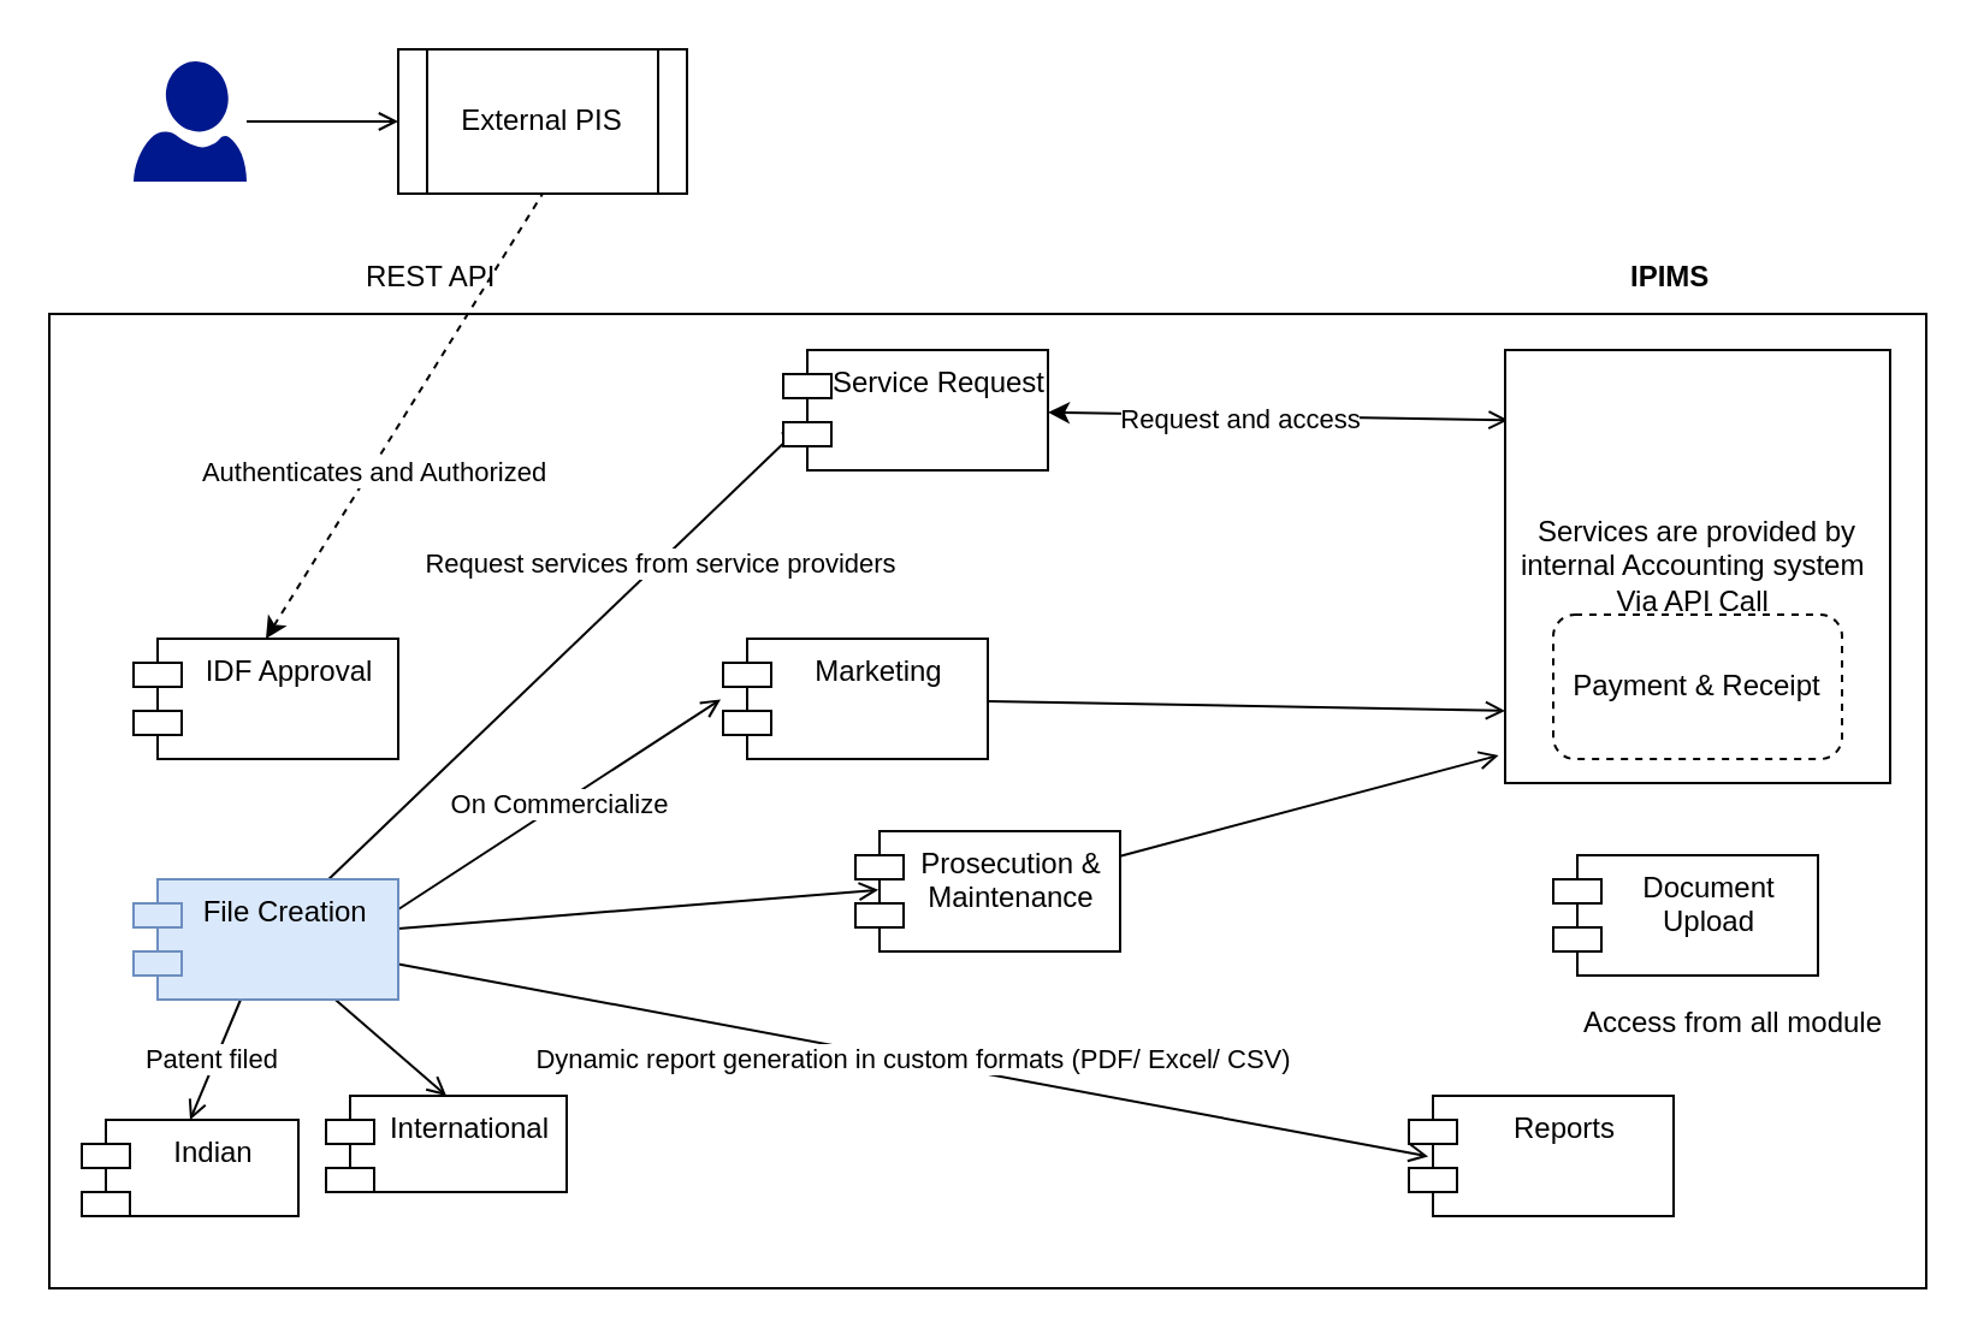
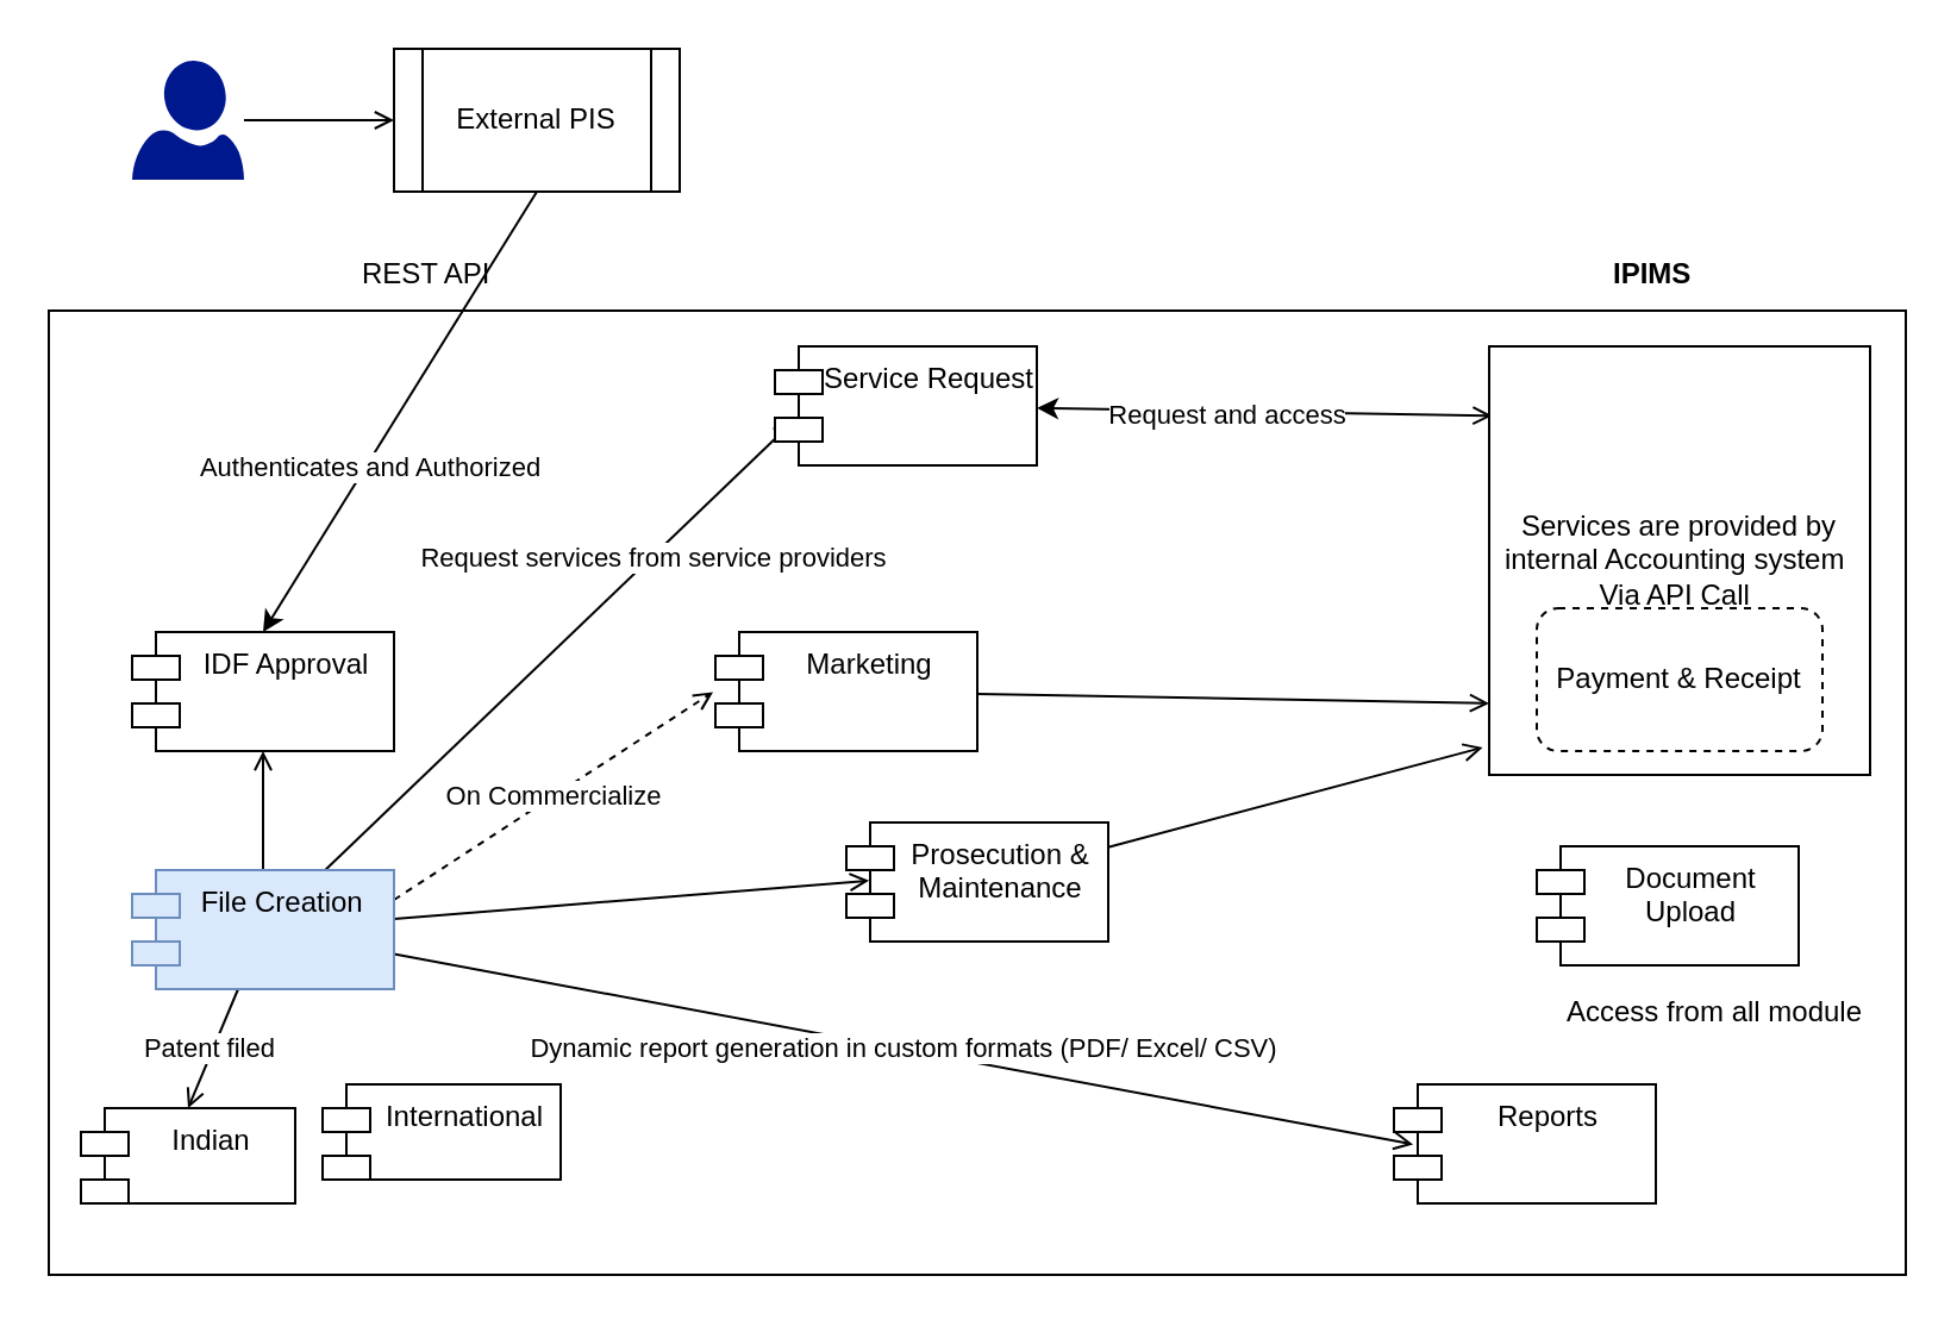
- <mxCell id="16" value="" style="endArrow=none;html=1;endFill=0;startArrow=classic;startFill=1;entryX=0.5;entryY=1;entryDx=0;entryDy=0;exitX=0.5;exitY=0;exitDx=0;exitDy=0;dashed=1;" edge="1" parent="1" source="8" target="6"><mxGeometry width="50" height="50" relative="1" as="geometry"><mxPoint x="102" y="140" as="sourcePoint" /><mxPoint x="102" y="80" as="targetPoint" /></mxGeometry></mxCell>
+ <mxCell id="16" value="" style="endArrow=none;html=1;endFill=0;startArrow=classic;startFill=1;entryX=0.5;entryY=1;entryDx=0;entryDy=0;exitX=0.5;exitY=0;exitDx=0;exitDy=0;" edge="1" parent="1" source="8" target="6"><mxGeometry width="50" height="50" relative="1" as="geometry"><mxPoint x="102" y="140" as="sourcePoint" /><mxPoint x="102" y="80" as="targetPoint" /></mxGeometry></mxCell>
- <mxCell id="7" value="On Commercialize" style="edgeStyle=none;rounded=0;orthogonalLoop=1;jettySize=auto;html=1;entryX=-0.009;entryY=0.504;entryDx=0;entryDy=0;entryPerimeter=0;startArrow=none;startFill=0;endArrow=open;endFill=0;exitX=1;exitY=0.25;exitDx=0;exitDy=0;" edge="1" parent="1" source="15" target="29"><mxGeometry relative="1" as="geometry" /></mxCell>
+ <mxCell id="7" value="On Commercialize" style="edgeStyle=none;rounded=0;orthogonalLoop=1;jettySize=auto;html=1;entryX=-0.009;entryY=0.504;entryDx=0;entryDy=0;entryPerimeter=0;startArrow=none;startFill=0;endArrow=open;endFill=0;exitX=1;exitY=0.25;exitDx=0;exitDy=0;dashed=1;" edge="1" parent="1" source="15" target="29"><mxGeometry relative="1" as="geometry" /></mxCell>
- <mxCell id="10" style="edgeStyle=none;rounded=0;orthogonalLoop=1;jettySize=auto;html=1;entryX=0.5;entryY=0;entryDx=0;entryDy=0;startArrow=none;startFill=0;endArrow=open;endFill=0;" edge="1" parent="1" source="15" target="21"><mxGeometry relative="1" as="geometry" /></mxCell>
+ <mxCell id="10" style="edgeStyle=none;rounded=0;orthogonalLoop=1;jettySize=auto;html=1;startArrow=none;startFill=0;endArrow=open;endFill=0;" edge="1" parent="1" source="15" target="8"><mxGeometry relative="1" as="geometry" /></mxCell>
